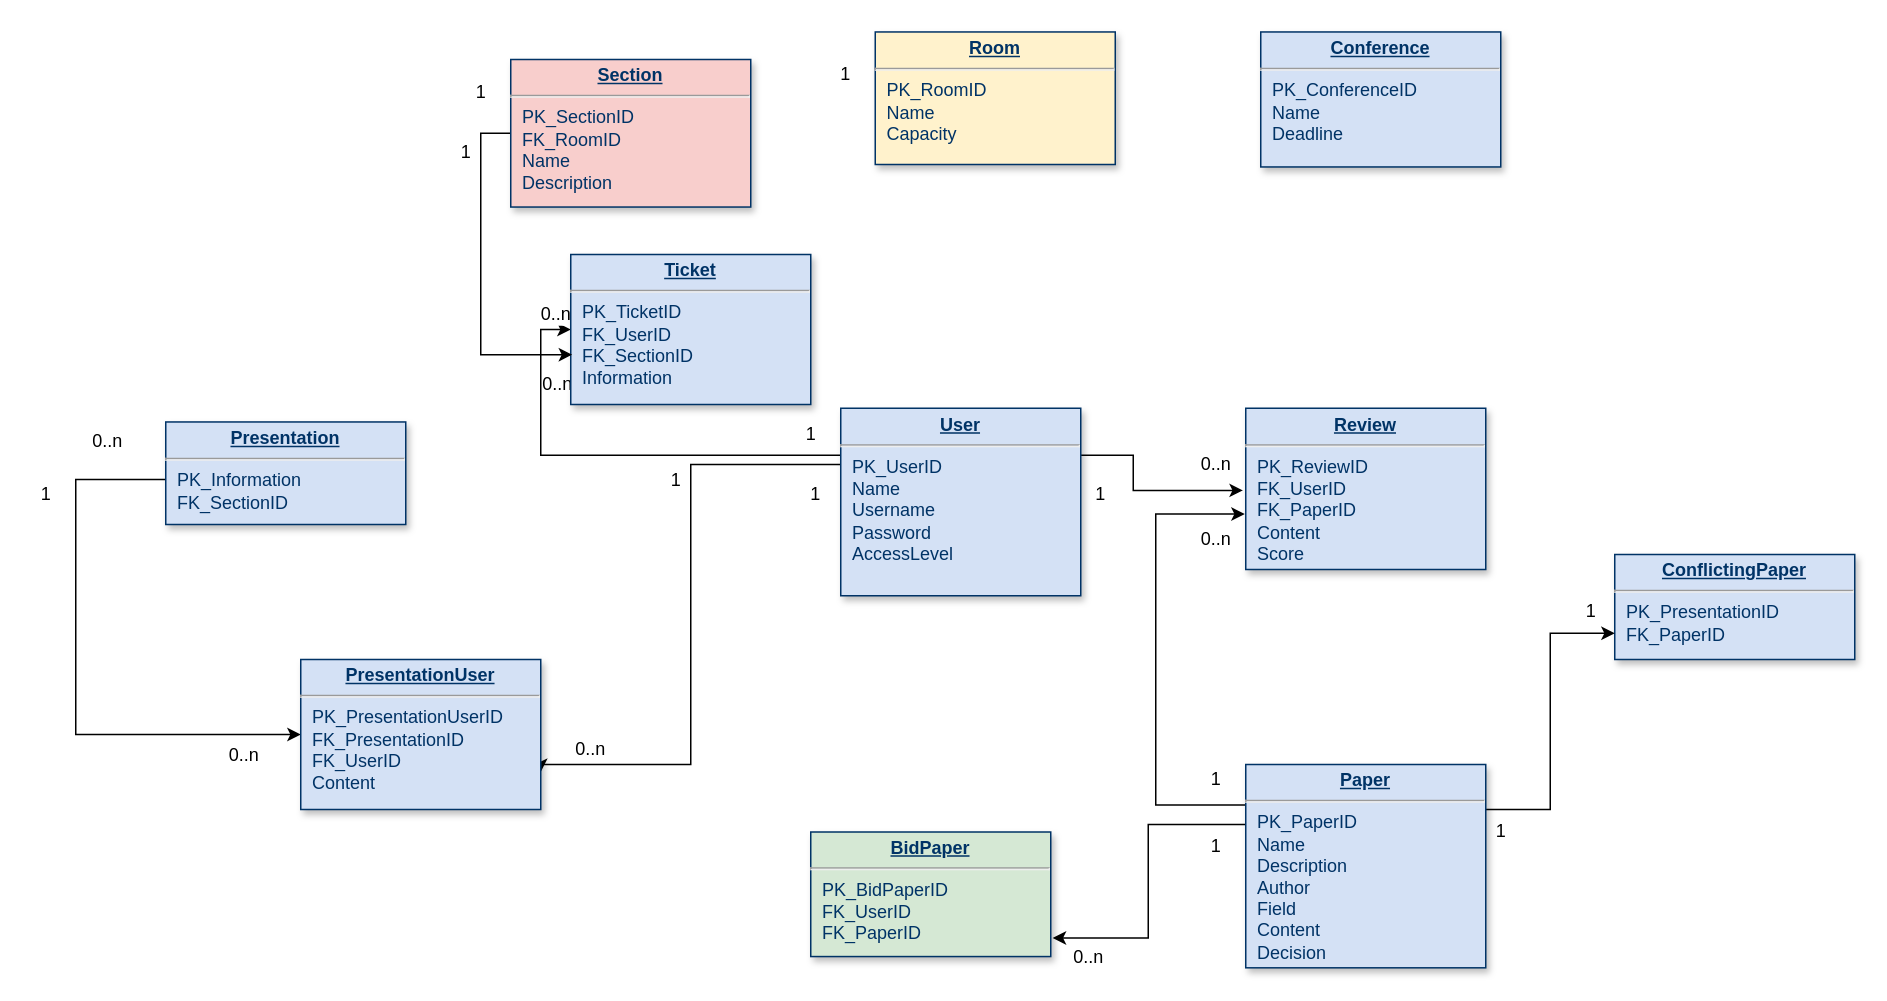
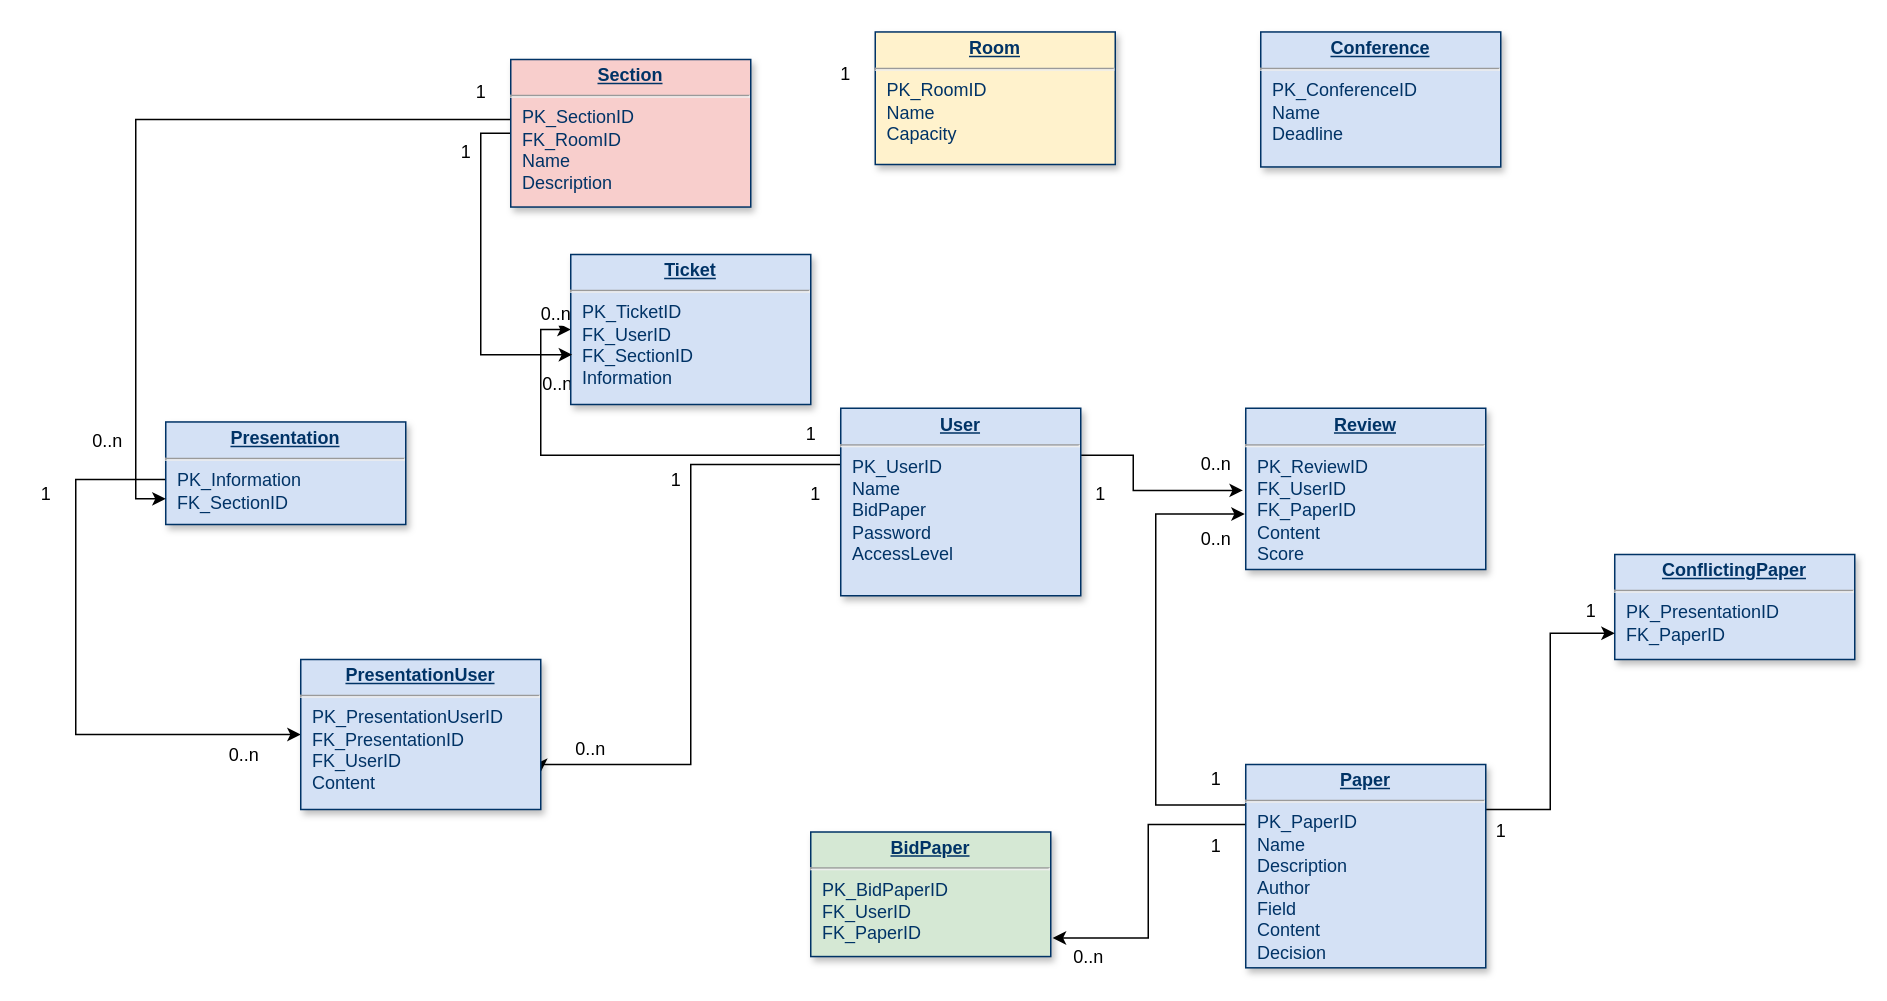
+ <mxCell id="17" parent="1" style="edgeStyle=orthogonalEdgeStyle;rounded=0;orthogonalLoop=1;jettySize=auto;html=1;exitX=0;exitY=0.25;exitDx=0;exitDy=0;entryX=0;entryY=0.75;entryDx=0;entryDy=0;" edge="1" target="13" source="18"><mxGeometry as="geometry" relative="1"><Array as="points"><mxPoint y="79" x="340" /><mxPoint y="79" x="90" /><mxPoint y="332" x="90" /></Array></mxGeometry></mxCell>
- <mxCell id="9" value="&lt;p style=&quot;margin: 0px ; margin-top: 4px ; text-align: center ; text-decoration: underline&quot;&gt;&lt;strong&gt;User&lt;/strong&gt;&lt;/p&gt;&lt;hr&gt;&lt;p style=&quot;margin: 0px ; margin-left: 8px&quot;&gt;PK_UserID&lt;/p&gt;&lt;p style=&quot;margin: 0px ; margin-left: 8px&quot;&gt;Name&lt;/p&gt;&lt;p style=&quot;margin: 0px ; margin-left: 8px&quot;&gt;Username&lt;/p&gt;&lt;p style=&quot;margin: 0px ; margin-left: 8px&quot;&gt;Password&lt;/p&gt;&lt;p style=&quot;margin: 0px ; margin-left: 8px&quot;&gt;AccessLevel&lt;/p&gt;" parent="1" vertex="1" style="verticalAlign=top;align=left;overflow=fill;fontSize=12;fontFamily=Helvetica;html=1;strokeColor=#003366;shadow=1;fillColor=#D4E1F5;fontColor=#003366"><mxGeometry as="geometry" height="125" width="160" y="271.5" x="560" /></mxCell>
+ <mxCell id="9" value="&lt;p style=&quot;margin: 0px ; margin-top: 4px ; text-align: center ; text-decoration: underline&quot;&gt;&lt;strong&gt;User&lt;/strong&gt;&lt;/p&gt;&lt;hr&gt;&lt;p style=&quot;margin: 0px ; margin-left: 8px&quot;&gt;PK_UserID&lt;/p&gt;&lt;p style=&quot;margin: 0px ; margin-left: 8px&quot;&gt;Name&lt;/p&gt;&lt;p style=&quot;margin: 0px ; margin-left: 8px&quot;&gt;BidPaper&lt;/p&gt;&lt;p style=&quot;margin: 0px ; margin-left: 8px&quot;&gt;Password&lt;/p&gt;&lt;p style=&quot;margin: 0px ; margin-left: 8px&quot;&gt;AccessLevel&lt;/p&gt;" parent="1" vertex="1" style="verticalAlign=top;align=left;overflow=fill;fontSize=12;fontFamily=Helvetica;html=1;strokeColor=#003366;shadow=1;fillColor=#D4E1F5;fontColor=#003366"><mxGeometry as="geometry" height="125" width="160" y="271.5" x="560" /></mxCell>
